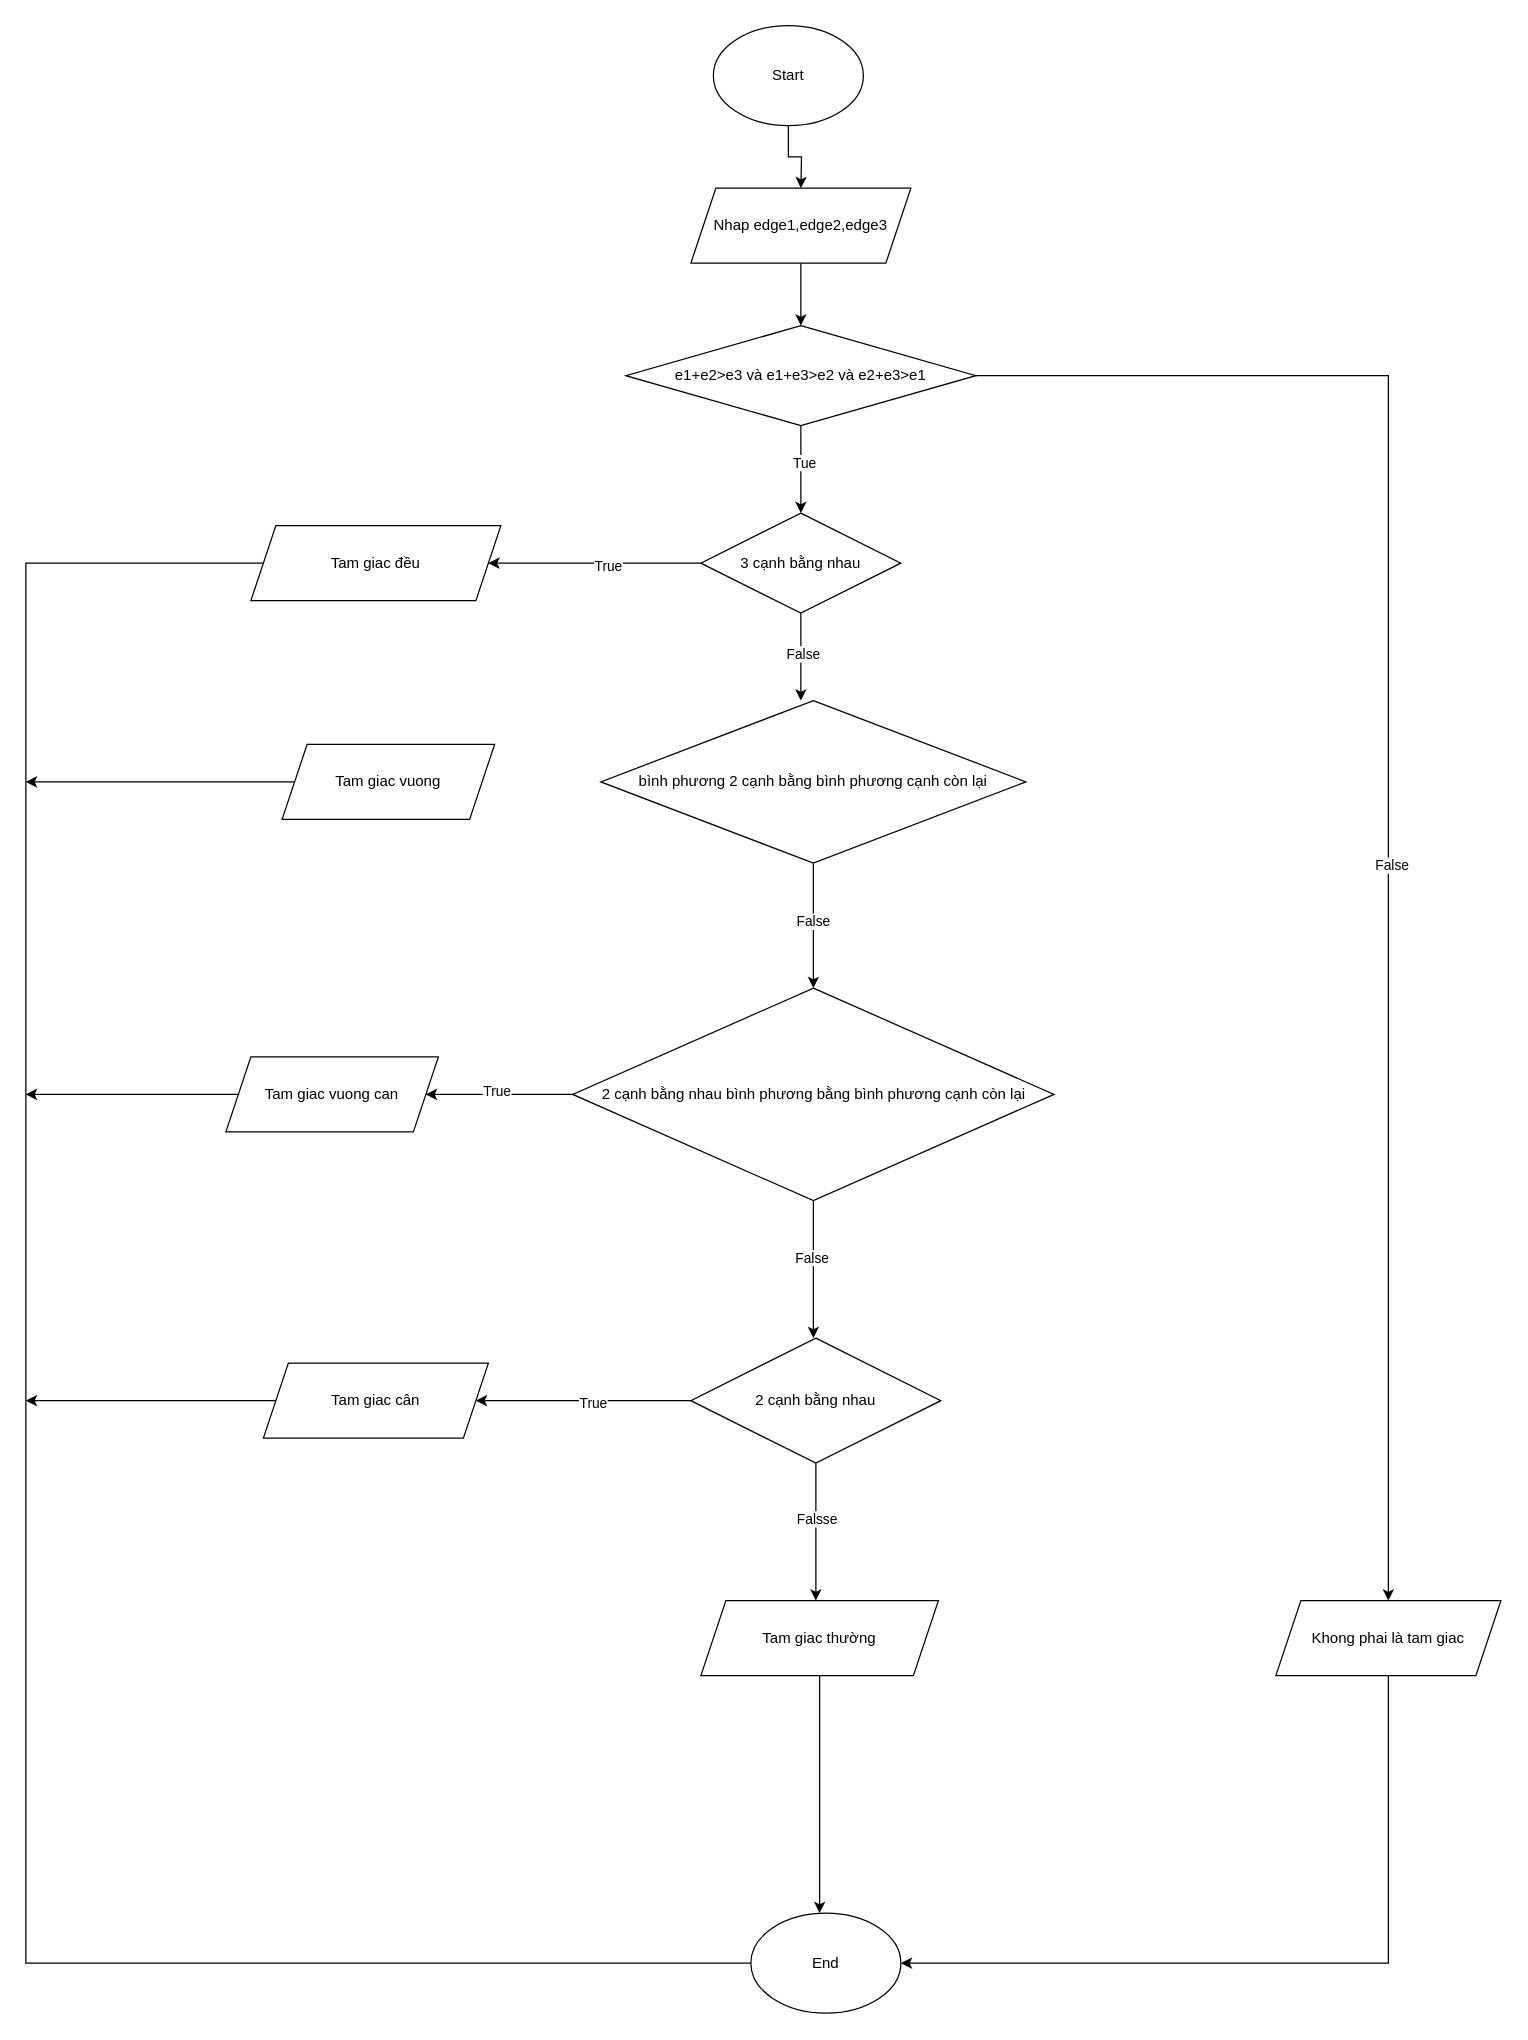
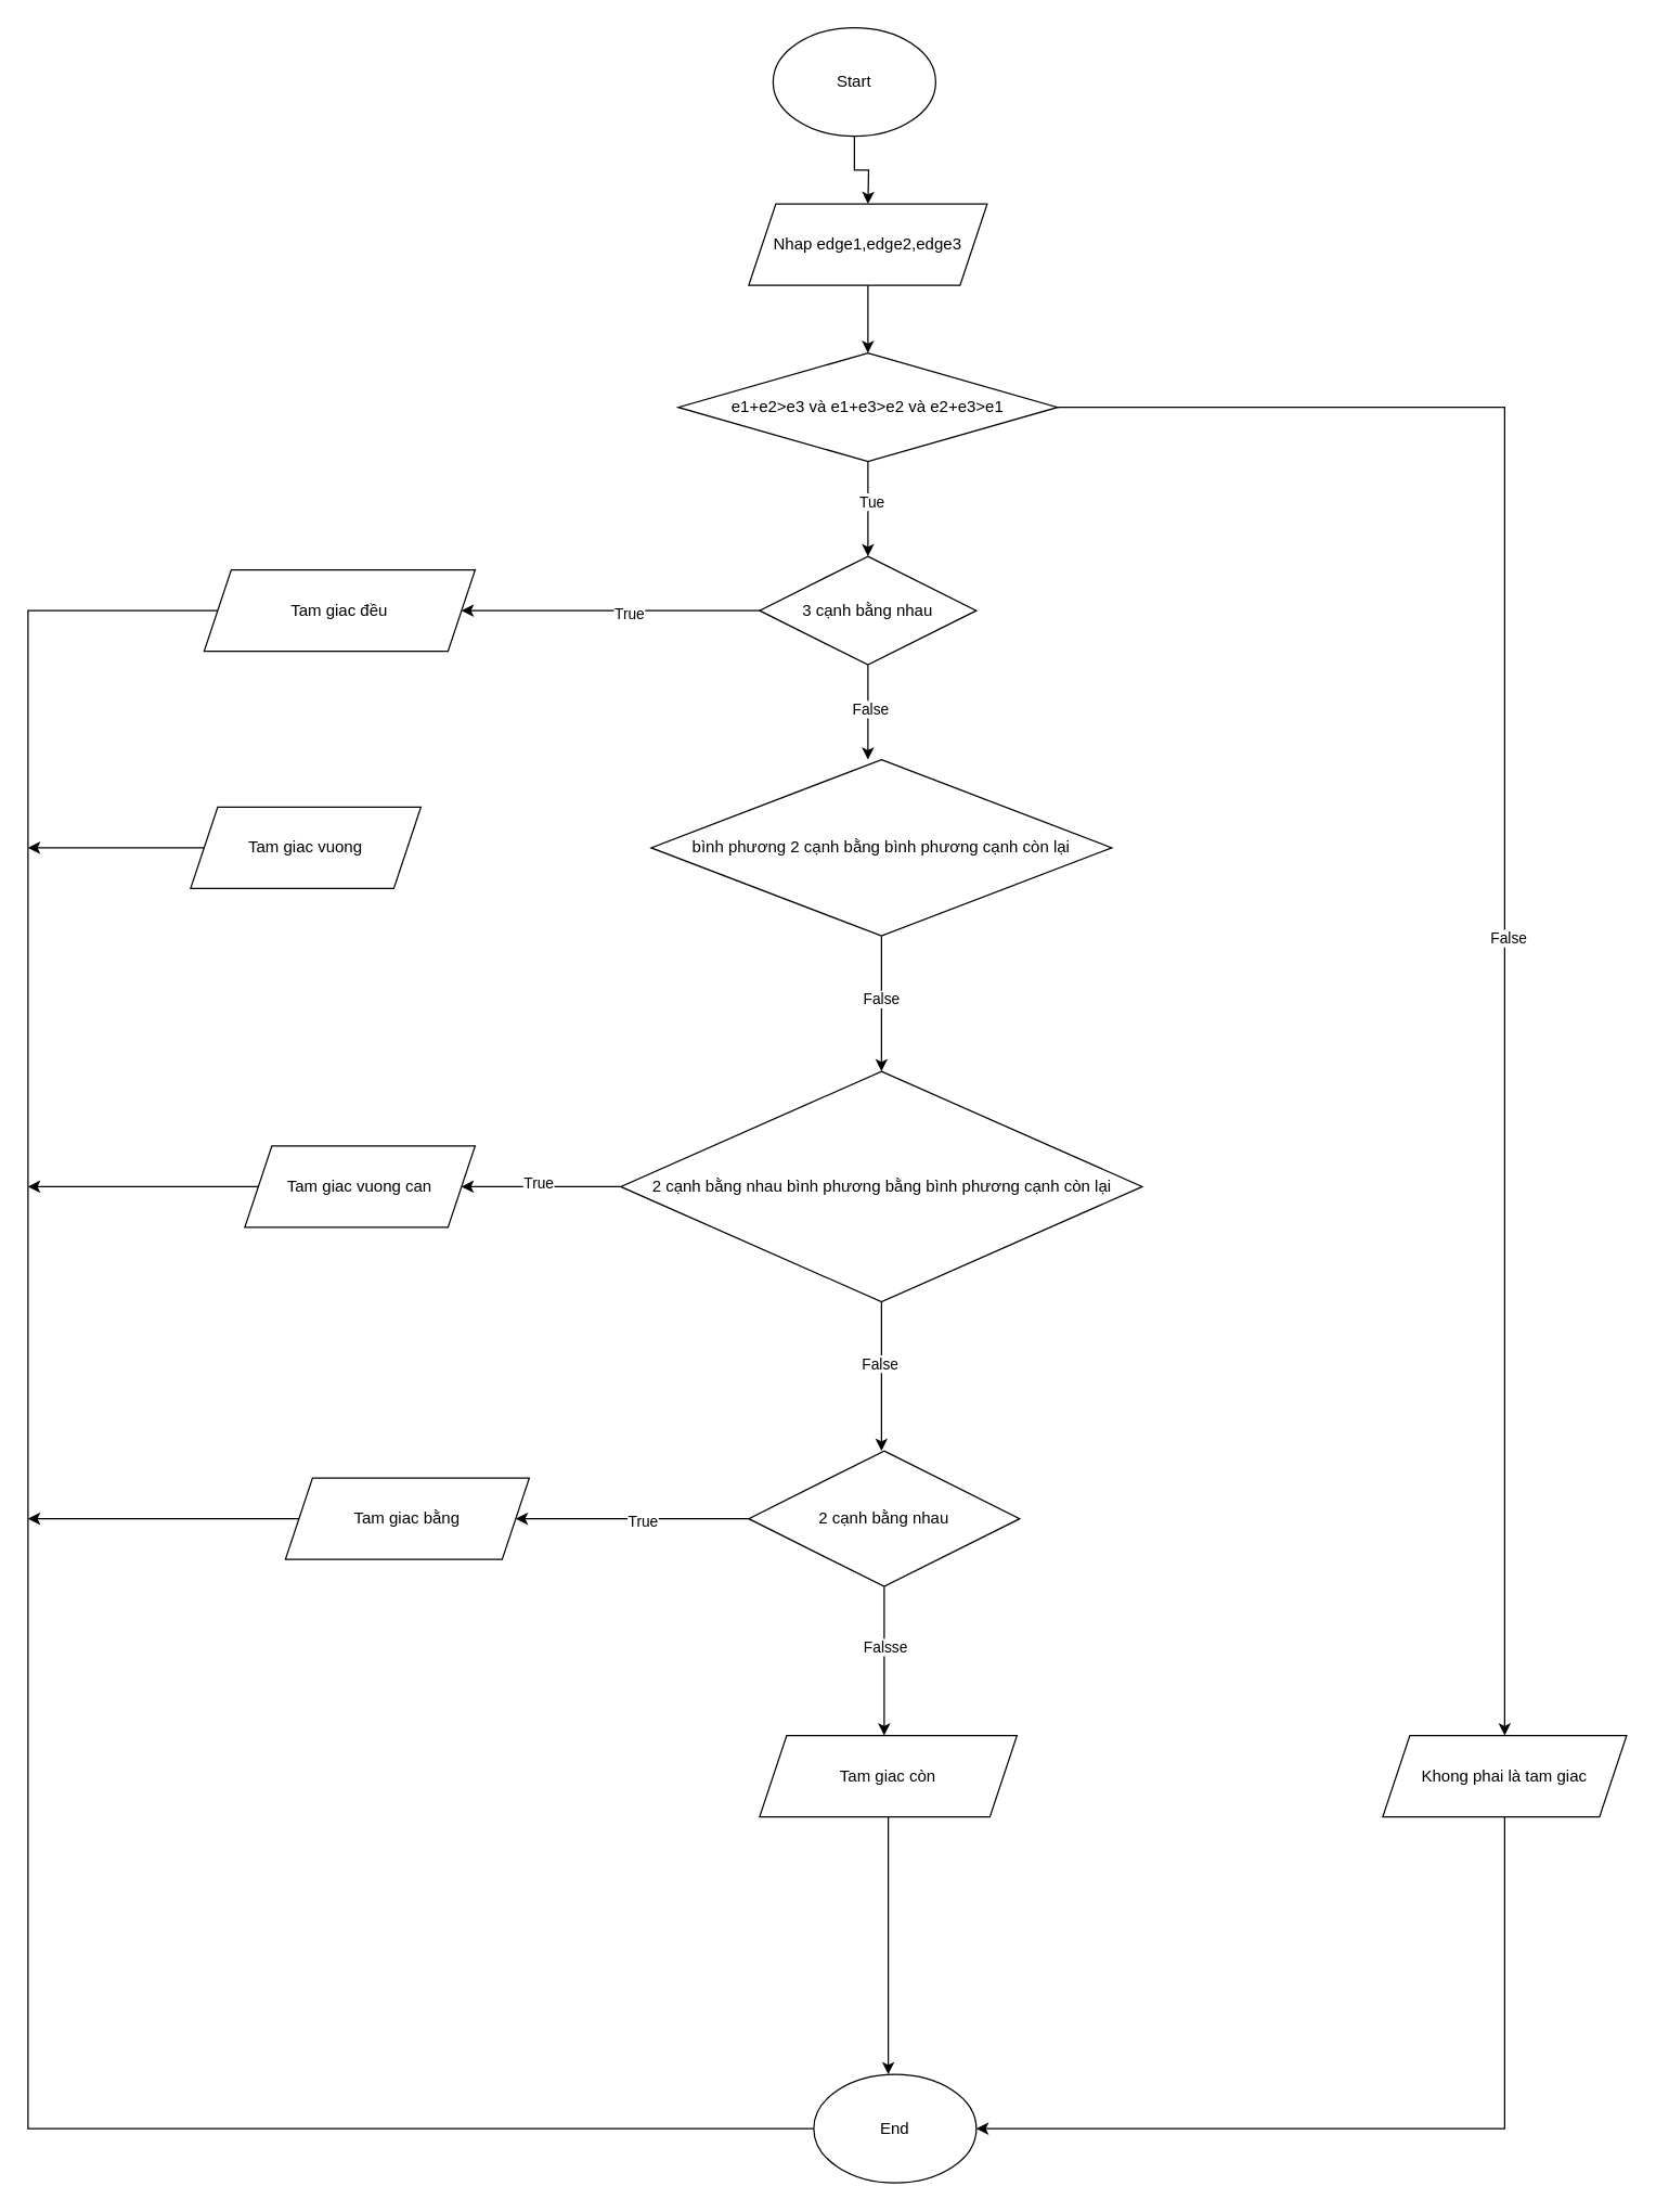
- <mxCell id="19" value="Tam giac đều" style="shape=parallelogram;perimeter=parallelogramPerimeter;whiteSpace=wrap;html=1;fixedSize=1;" parent="1" vertex="1"><mxGeometry x="200" y="420" width="200" height="60" as="geometry" /></mxCell>
+ <mxCell id="19" value="Tam giac đều" style="shape=parallelogram;perimeter=parallelogramPerimeter;whiteSpace=wrap;html=1;fixedSize=1;" parent="1" vertex="1"><mxGeometry x="150" y="420" width="200" height="60" as="geometry" /></mxCell>
- <mxCell id="24" value="Tam giac vuong" style="shape=parallelogram;perimeter=parallelogramPerimeter;whiteSpace=wrap;html=1;fixedSize=1;" parent="1" vertex="1"><mxGeometry x="225" y="595" width="170" height="60" as="geometry" /></mxCell>
+ <mxCell id="24" value="Tam giac vuong" style="shape=parallelogram;perimeter=parallelogramPerimeter;whiteSpace=wrap;html=1;fixedSize=1;" parent="1" vertex="1"><mxGeometry x="140" y="595" width="170" height="60" as="geometry" /></mxCell>
- <mxCell id="38" value="Tam giac cân" style="shape=parallelogram;perimeter=parallelogramPerimeter;whiteSpace=wrap;html=1;fixedSize=1;" parent="1" vertex="1"><mxGeometry x="210" y="1090" width="180" height="60" as="geometry" /></mxCell>
+ <mxCell id="38" value="Tam giac bằng" style="shape=parallelogram;perimeter=parallelogramPerimeter;whiteSpace=wrap;html=1;fixedSize=1;" parent="1" vertex="1"><mxGeometry x="210" y="1090" width="180" height="60" as="geometry" /></mxCell>
- <mxCell id="40" value="Tam giac thường" style="shape=parallelogram;perimeter=parallelogramPerimeter;whiteSpace=wrap;html=1;fixedSize=1;" parent="1" vertex="1"><mxGeometry x="560" y="1280" width="190" height="60" as="geometry" /></mxCell>
+ <mxCell id="40" value="Tam giac còn" style="shape=parallelogram;perimeter=parallelogramPerimeter;whiteSpace=wrap;html=1;fixedSize=1;" parent="1" vertex="1"><mxGeometry x="560" y="1280" width="190" height="60" as="geometry" /></mxCell>
